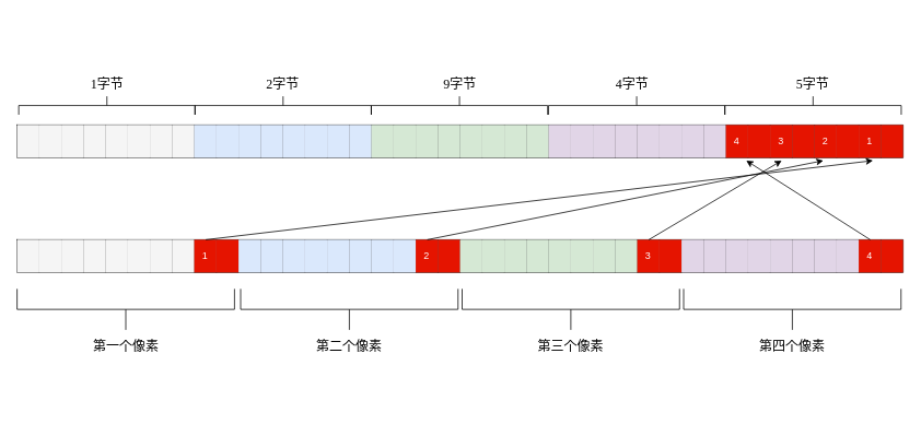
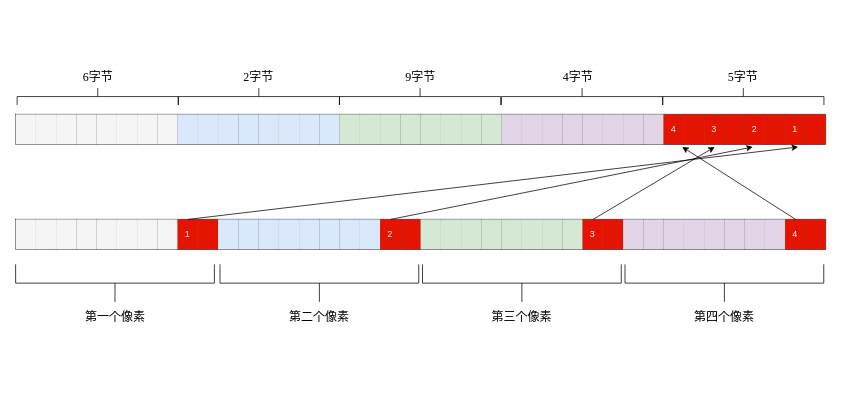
- <mxCell id="103" value="&lt;font style=&quot;font-size: 16px;&quot; face=&quot;Comic Sans MS&quot;&gt;1字节&lt;/font&gt;" style="rounded=1;whiteSpace=wrap;html=1;strokeColor=none;fillColor=none;" vertex="1" parent="1"><mxGeometry x="69.5" y="72" width="120" height="60" as="geometry" /></mxCell>
+ <mxCell id="103" value="&lt;font style=&quot;font-size: 16px;&quot; face=&quot;Comic Sans MS&quot;&gt;6字节&lt;/font&gt;" style="rounded=1;whiteSpace=wrap;html=1;strokeColor=none;fillColor=none;" vertex="1" parent="1"><mxGeometry x="69.5" y="72" width="120" height="60" as="geometry" /></mxCell>
